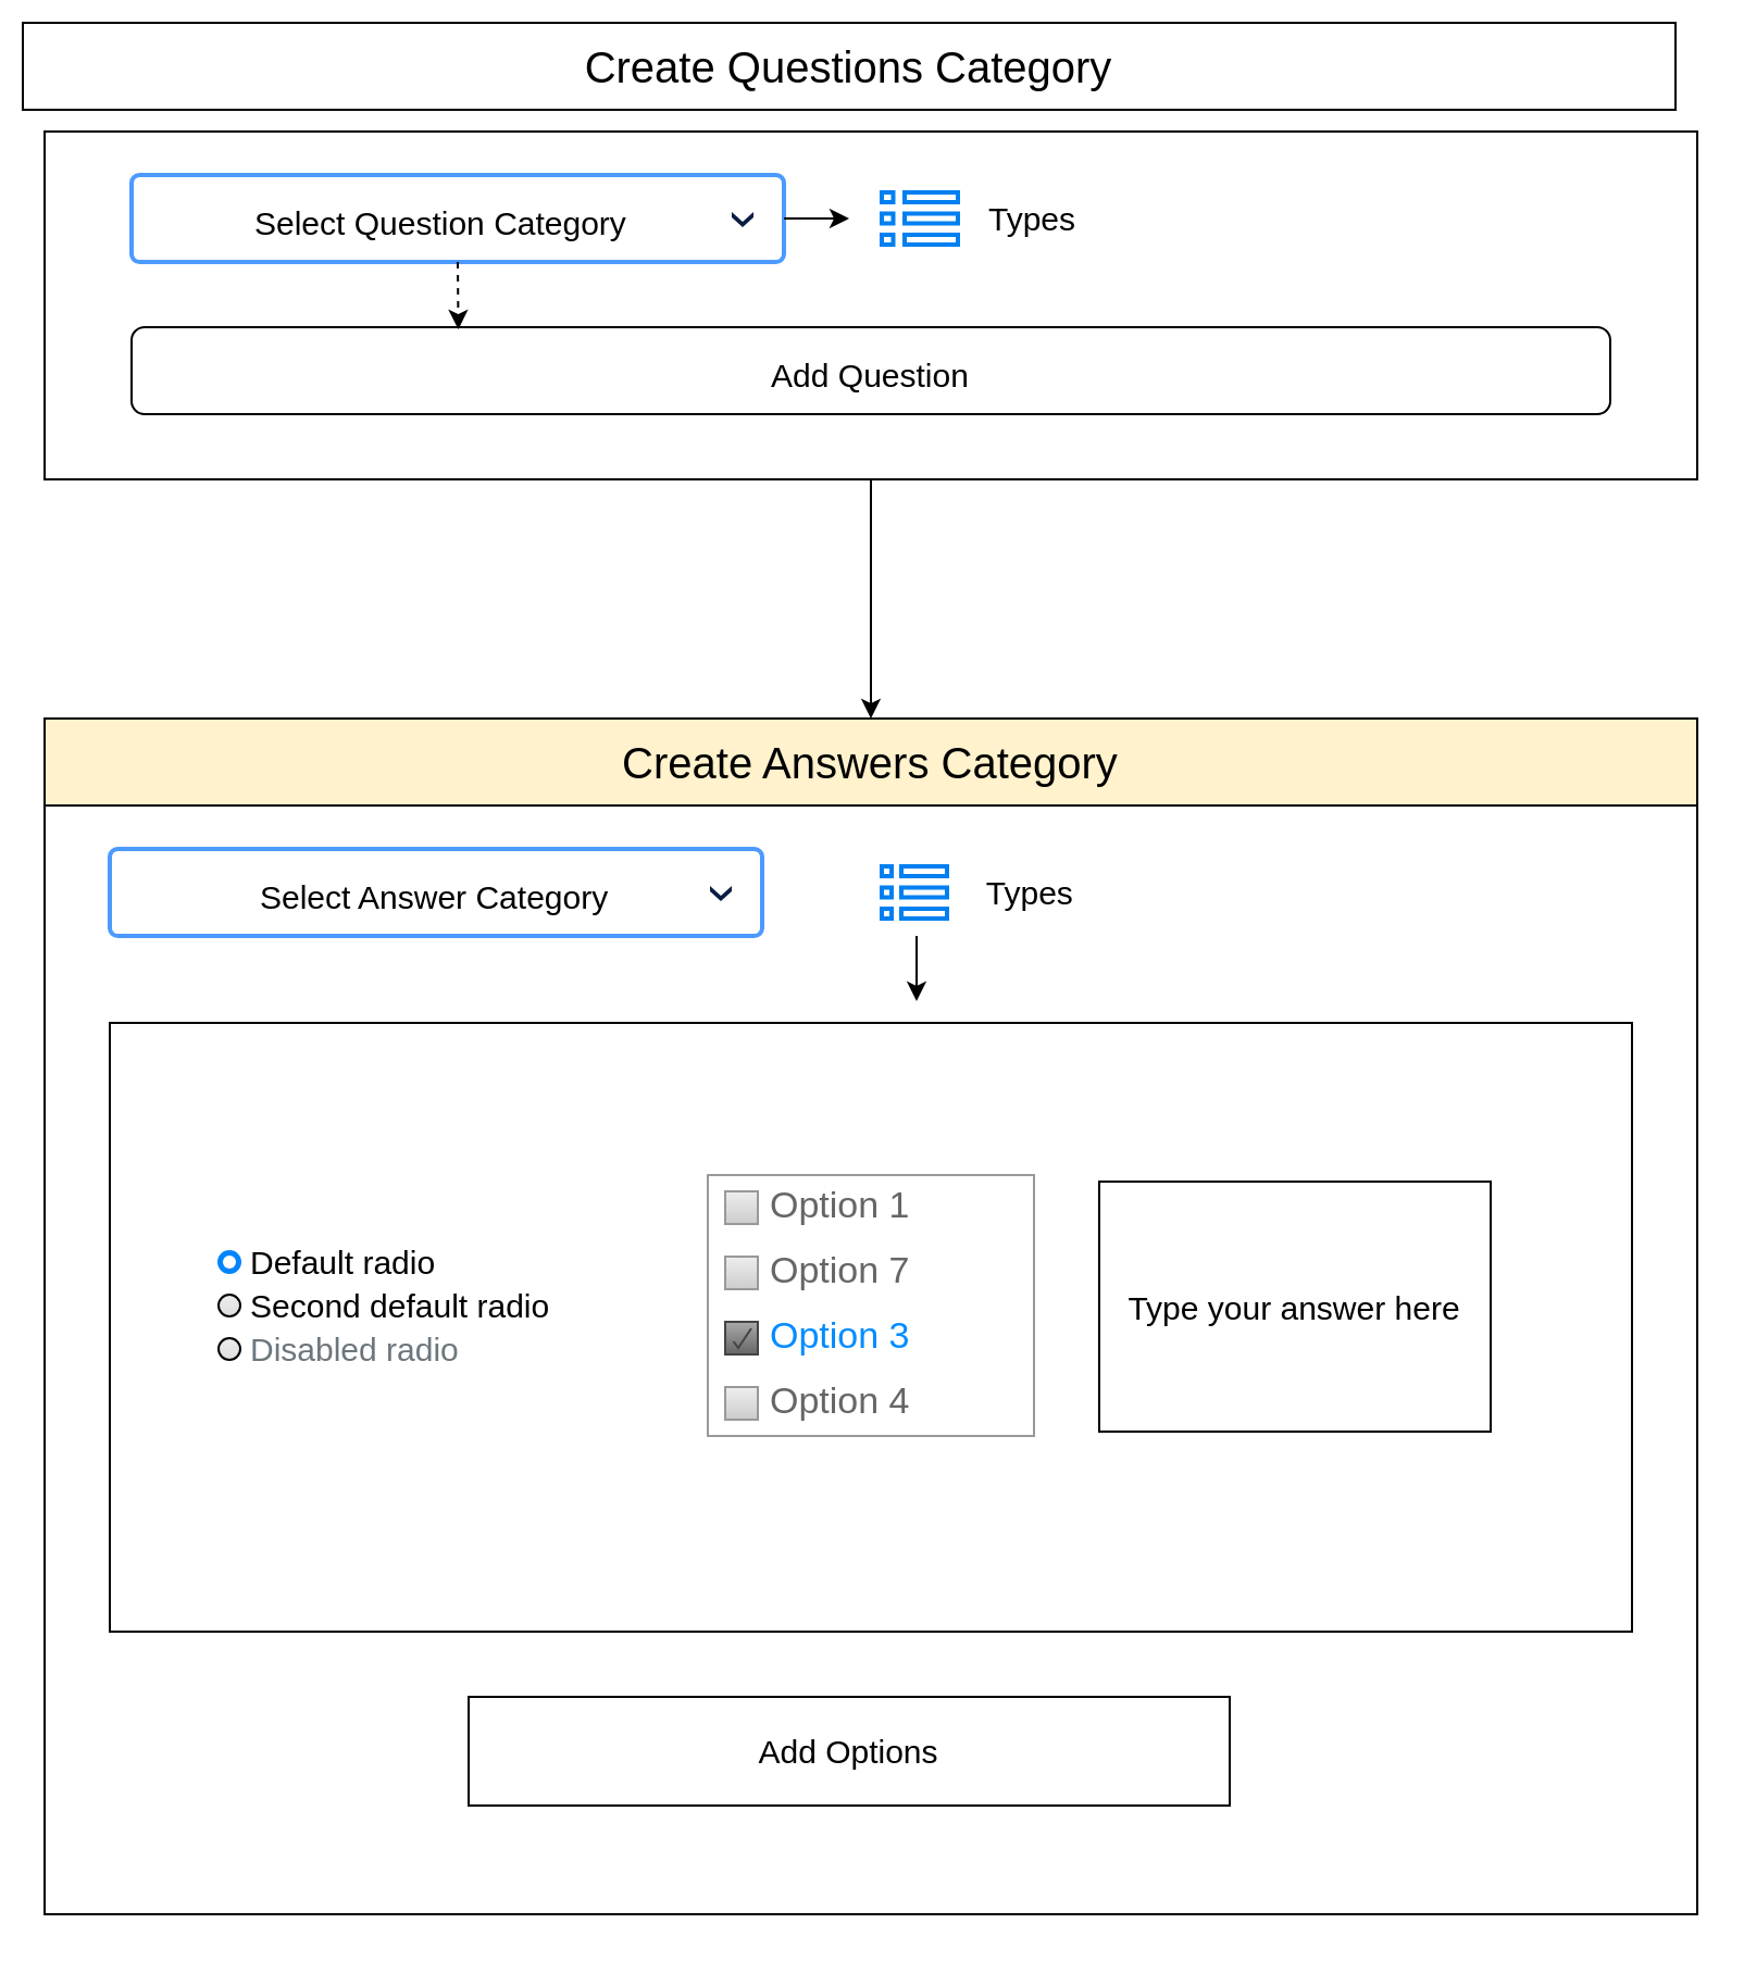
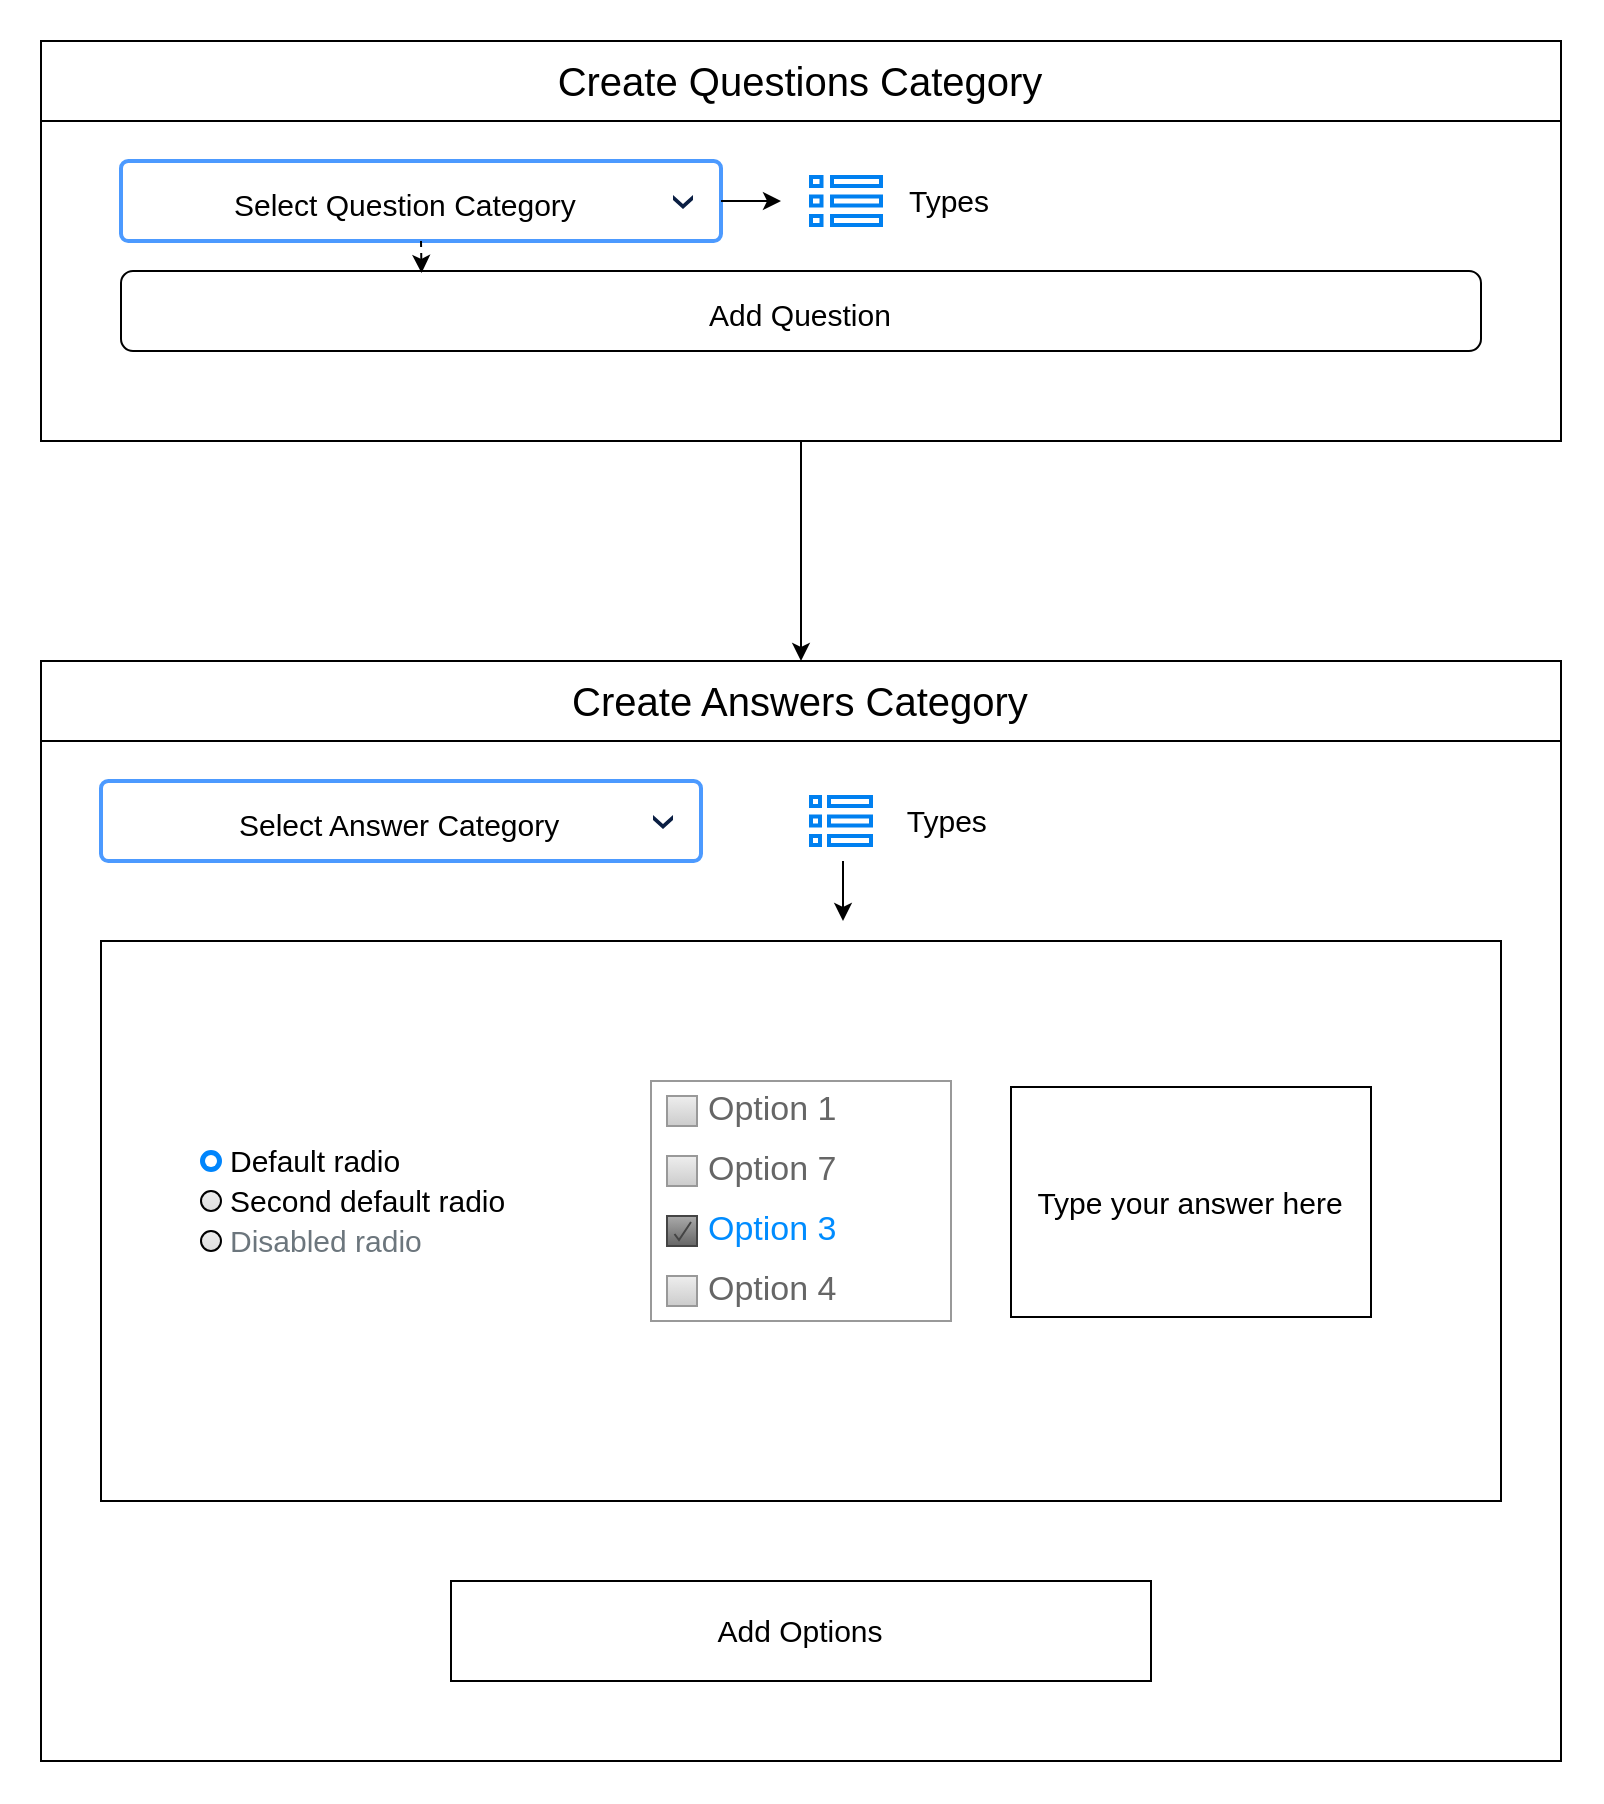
- <mxCell id="2" value="&lt;font style=&quot;font-size: 20px&quot;&gt;Create Questions Category&lt;/font&gt;" style="rounded=0;whiteSpace=wrap;html=1;" vertex="1" parent="1"><mxGeometry x="10" y="10" width="760" height="40" as="geometry" /></mxCell>
+ <mxCell id="2" value="&lt;font style=&quot;font-size: 20px&quot;&gt;Create Questions Category&lt;/font&gt;" style="rounded=0;whiteSpace=wrap;html=1;" vertex="1" parent="1"><mxGeometry x="20" y="20" width="760" height="40" as="geometry" /></mxCell>
- <mxCell id="4" value="&lt;font style=&quot;font-size: 15px&quot;&gt;Add Question&lt;/font&gt;" style="rounded=1;whiteSpace=wrap;html=1;fontSize=20;" vertex="1" parent="1"><mxGeometry x="60" y="150" width="680" height="40" as="geometry" /></mxCell>
+ <mxCell id="4" value="&lt;font style=&quot;font-size: 15px&quot;&gt;Add Question&lt;/font&gt;" style="rounded=1;whiteSpace=wrap;html=1;fontSize=20;" vertex="1" parent="1"><mxGeometry x="60" y="135" width="680" height="40" as="geometry" /></mxCell>
- <mxCell id="5" value="Create Answers Category" style="rounded=0;whiteSpace=wrap;html=1;fontSize=20;fillColor=#fff2cc;" vertex="1" parent="1"><mxGeometry x="20" y="330" width="760" height="40" as="geometry" /></mxCell>
+ <mxCell id="5" value="Create Answers Category" style="rounded=0;whiteSpace=wrap;html=1;fontSize=20;" vertex="1" parent="1"><mxGeometry x="20" y="330" width="760" height="40" as="geometry" /></mxCell>
- <mxCell id="27" value="Add Options" style="rounded=0;whiteSpace=wrap;html=1;fontSize=15;" vertex="1" parent="1"><mxGeometry x="215" y="780" width="350" height="50" as="geometry" /></mxCell>
+ <mxCell id="27" value="Add Options" style="rounded=0;whiteSpace=wrap;html=1;fontSize=15;" vertex="1" parent="1"><mxGeometry x="225" y="790" width="350" height="50" as="geometry" /></mxCell>
